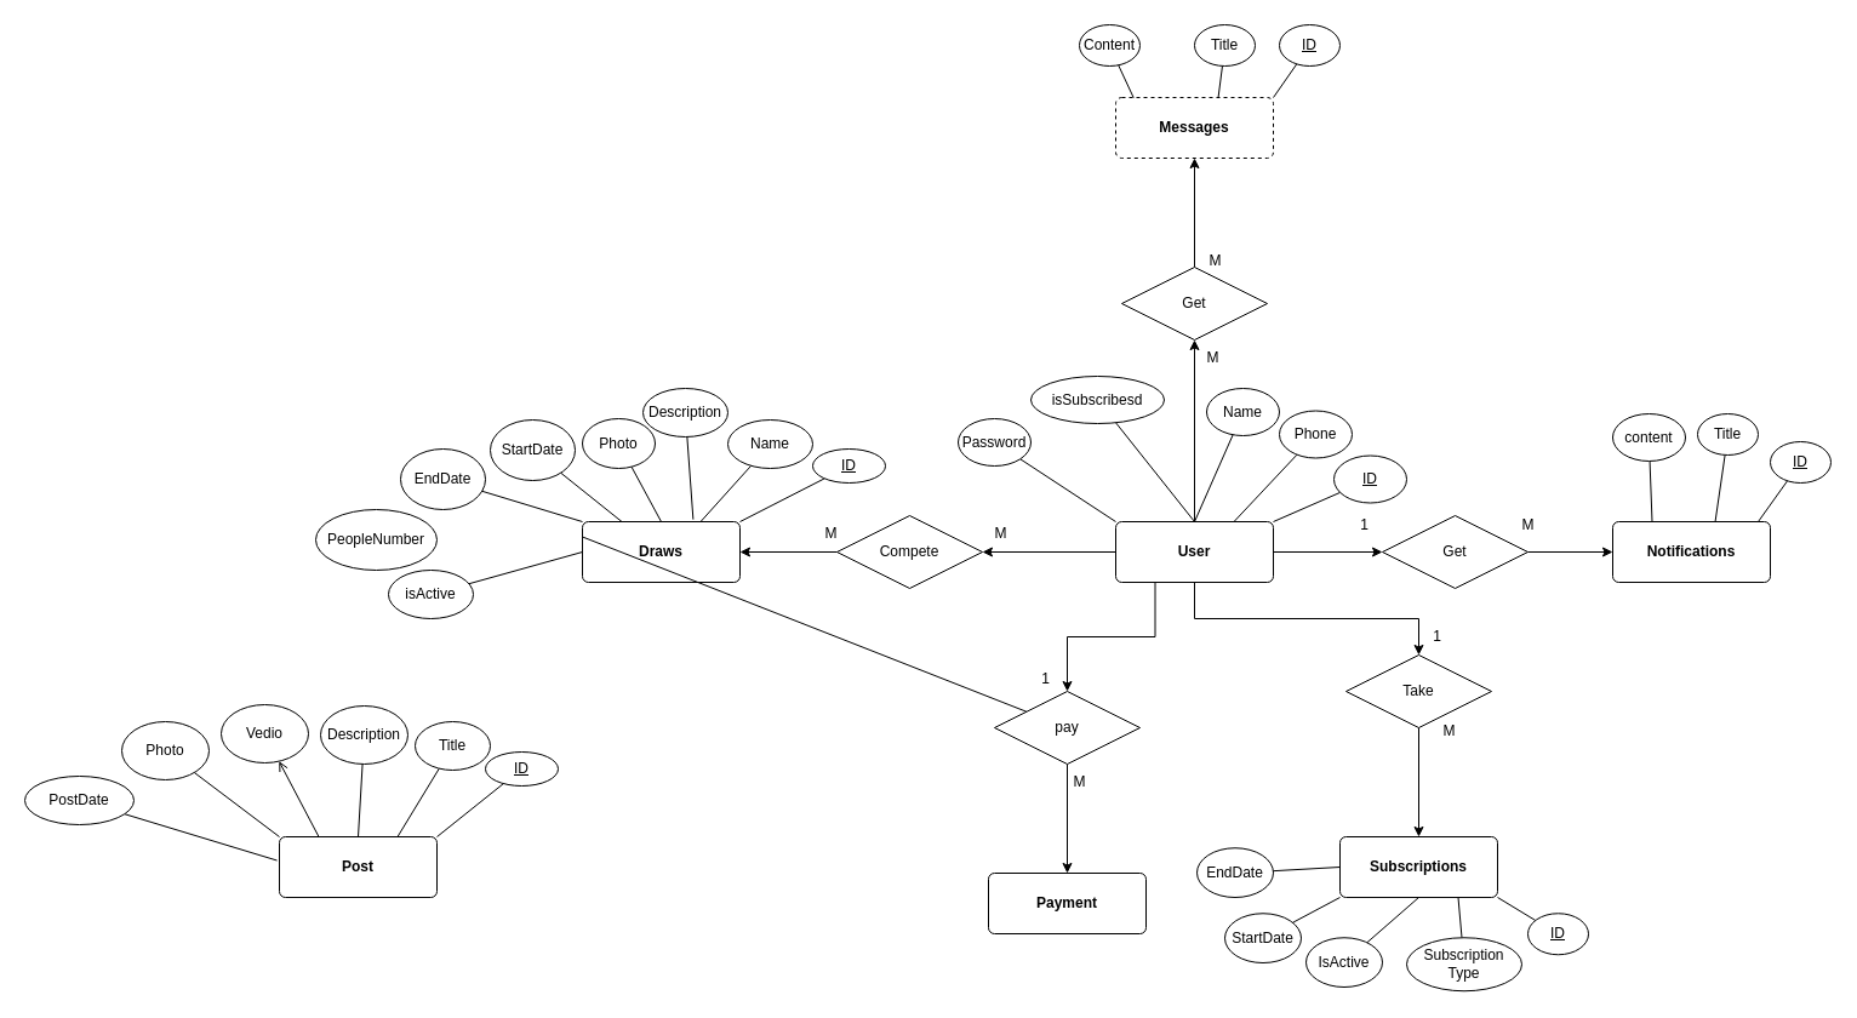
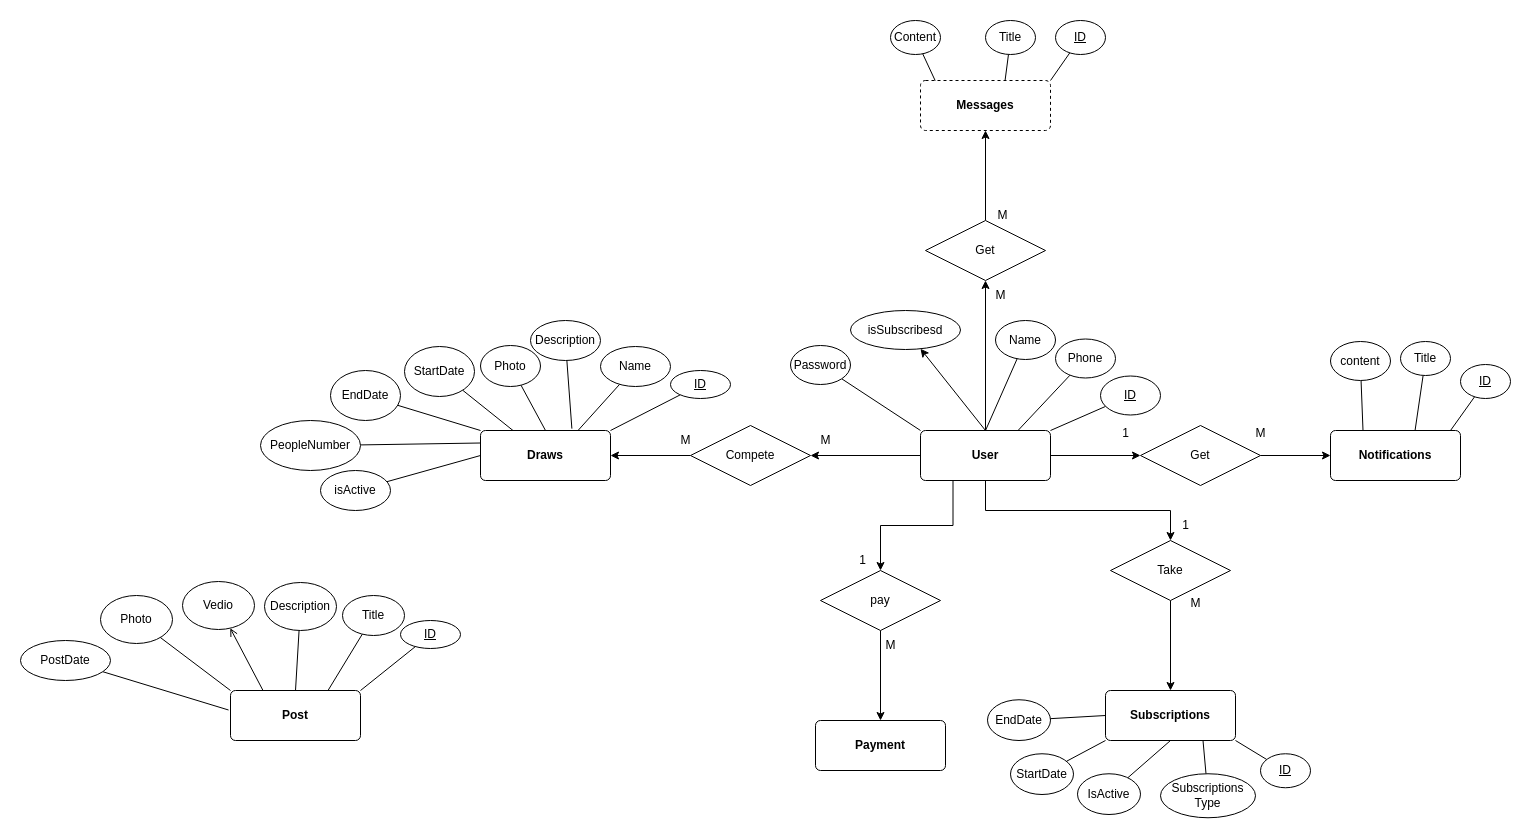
- <mxCell id="90" value="" style="endArrow=none;html=1;rounded=0;exitX=0.5;exitY=0;exitDx=0;exitDy=0;" parent="1" source="7" target="91" edge="1"><mxGeometry width="50" height="50" relative="1" as="geometry"><mxPoint x="890" y="404" as="sourcePoint" /><mxPoint x="1091" y="191" as="targetPoint" /></mxGeometry></mxCell>
+ <mxCell id="90" value="" style="endArrow=classic;html=1;rounded=0;exitX=0.5;exitY=0;exitDx=0;exitDy=0;" parent="1" source="7" target="91" edge="1"><mxGeometry width="50" height="50" relative="1" as="geometry"><mxPoint x="890" y="404" as="sourcePoint" /><mxPoint x="1091" y="191" as="targetPoint" /></mxGeometry></mxCell>
- <mxCell id="56" value="" style="endArrow=none;html=1;rounded=0;exitX=0;exitY=0.25;exitDx=0;exitDy=0;" parent="1" source="12" target="31" edge="1"><mxGeometry width="50" height="50" relative="1" as="geometry"><mxPoint x="318" y="514" as="sourcePoint" /><mxPoint x="330" y="444" as="targetPoint" /></mxGeometry></mxCell>
+ <mxCell id="56" value="" style="endArrow=none;html=1;rounded=0;exitX=0;exitY=0.25;exitDx=0;exitDy=0;" parent="1" source="12" target="57" edge="1"><mxGeometry width="50" height="50" relative="1" as="geometry"><mxPoint x="318" y="514" as="sourcePoint" /><mxPoint x="330" y="444" as="targetPoint" /></mxGeometry></mxCell>
- <mxCell id="71" value="Subscription Type" style="ellipse;whiteSpace=wrap;html=1;" parent="1" vertex="1"><mxGeometry x="1160" y="773.25" width="95" height="44" as="geometry" /></mxCell>
+ <mxCell id="71" value="Subscriptions Type" style="ellipse;whiteSpace=wrap;html=1;" parent="1" vertex="1"><mxGeometry x="1160" y="773.25" width="95" height="44" as="geometry" /></mxCell>
